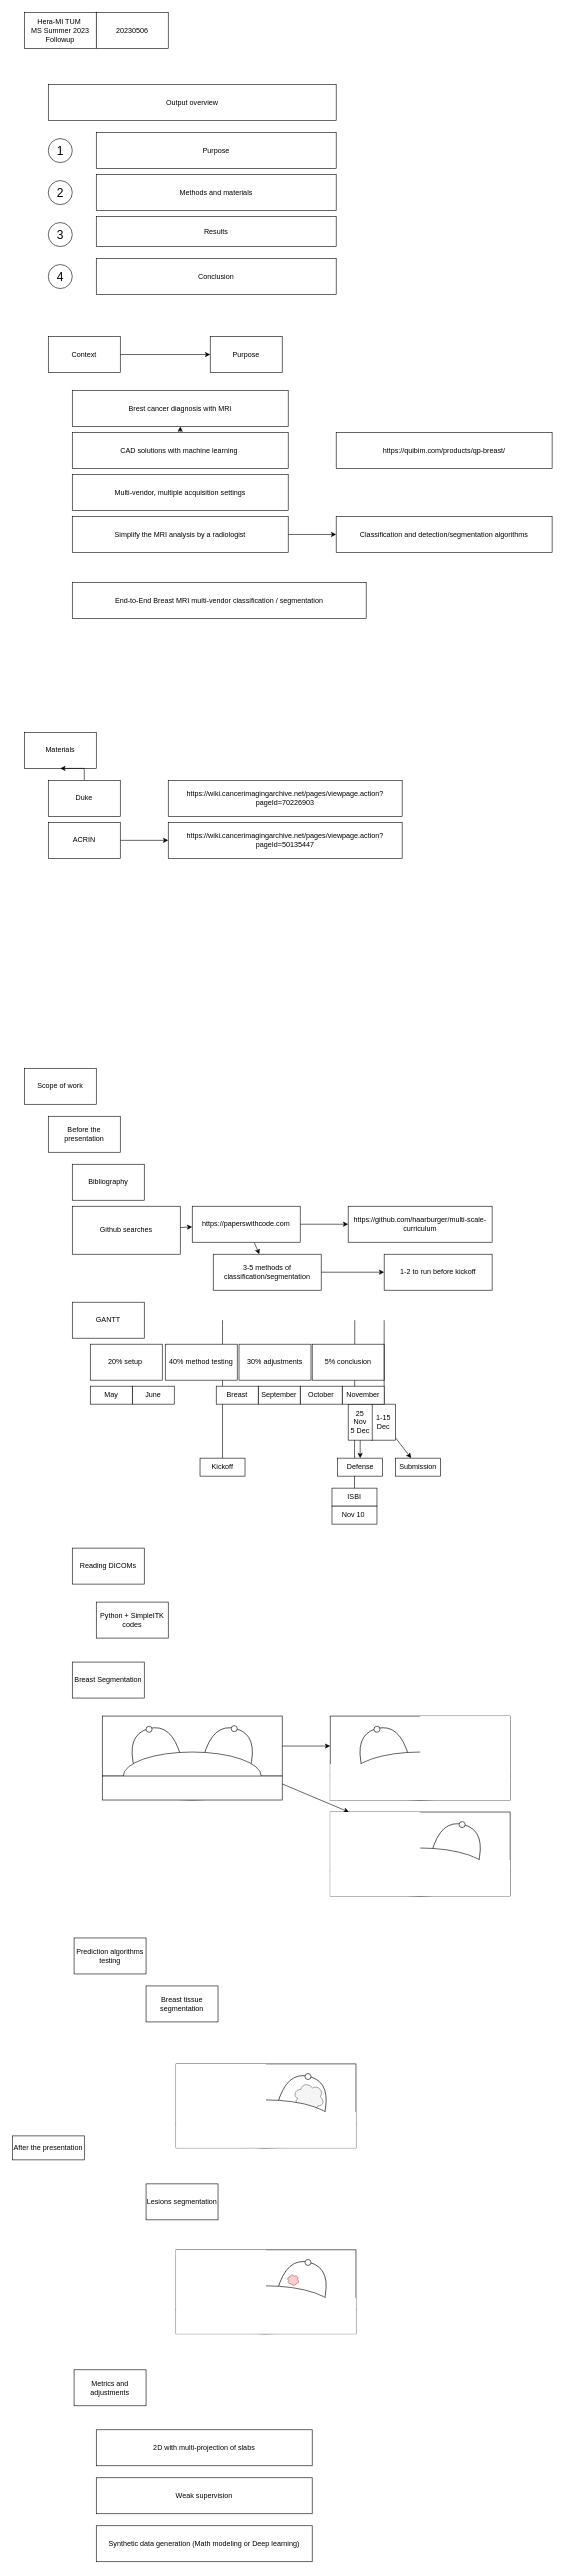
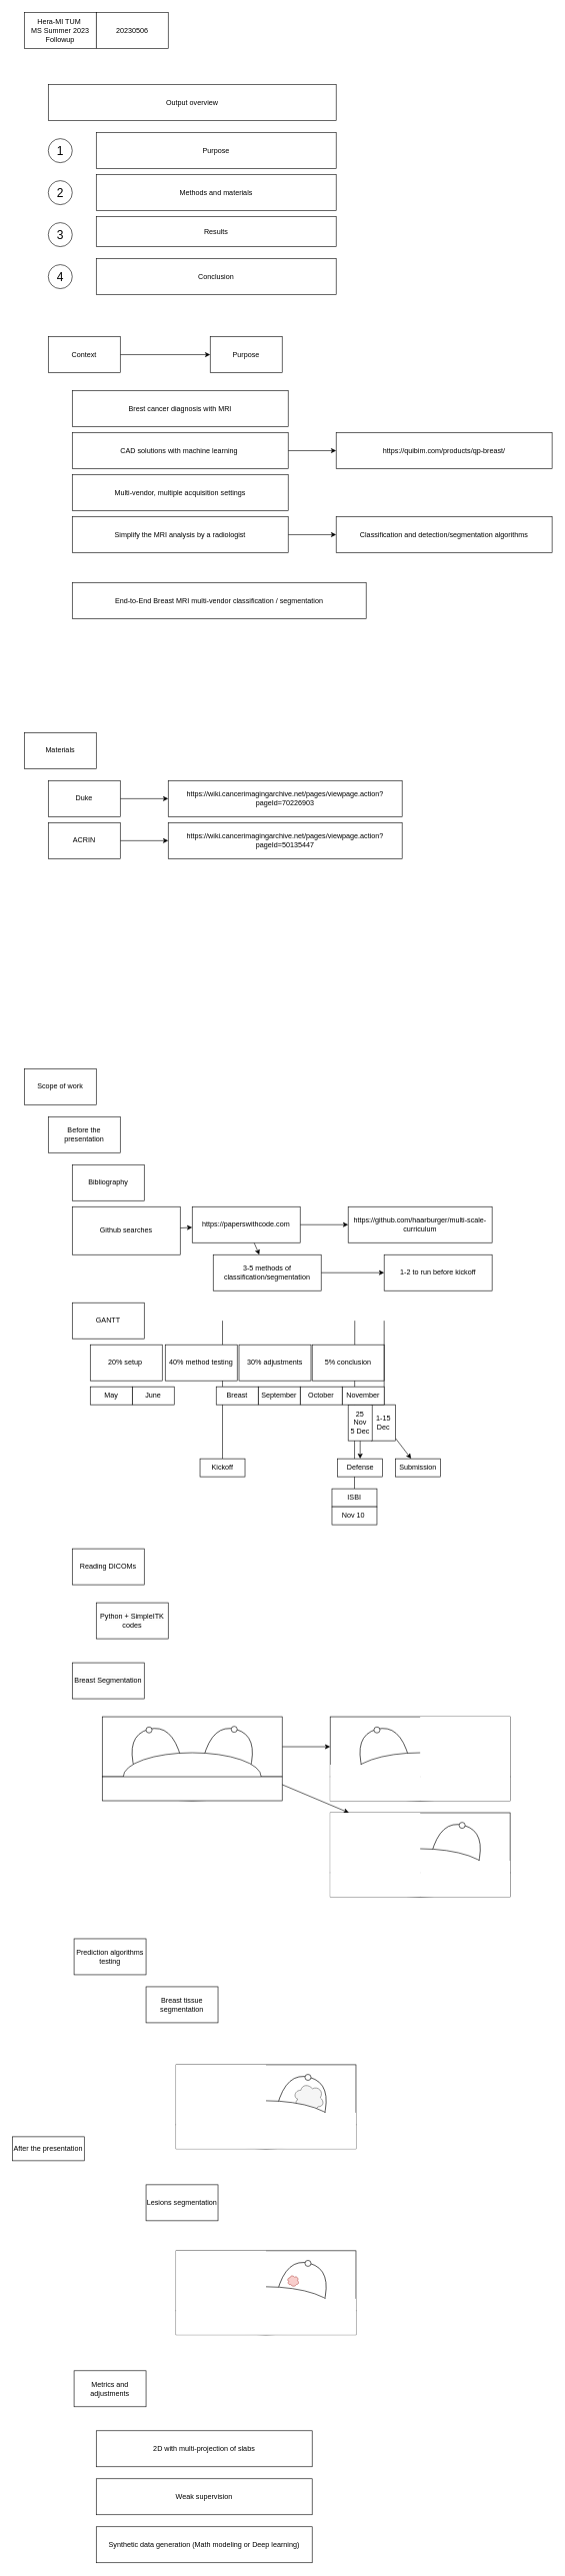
- <mxCell id="74" value="" style="edgeStyle=none;rounded=0;orthogonalLoop=1;jettySize=auto;html=1;" edge="1" parent="1" source="75" target="20"><mxGeometry relative="1" as="geometry" /></mxCell>
+ <mxCell id="74" value="" style="edgeStyle=none;rounded=0;orthogonalLoop=1;jettySize=auto;html=1;" edge="1" parent="1" source="75" target="76"><mxGeometry relative="1" as="geometry" /></mxCell>
- <mxCell id="24" value="" style="edgeStyle=orthogonalEdgeStyle;rounded=0;orthogonalLoop=1;jettySize=auto;html=1;" edge="1" parent="1" source="25" target="23"><mxGeometry relative="1" as="geometry" /></mxCell>
+ <mxCell id="24" value="" style="edgeStyle=orthogonalEdgeStyle;rounded=0;orthogonalLoop=1;jettySize=auto;html=1;" edge="1" parent="1" source="25" target="26"><mxGeometry relative="1" as="geometry" /></mxCell>
